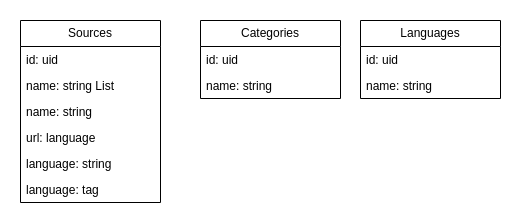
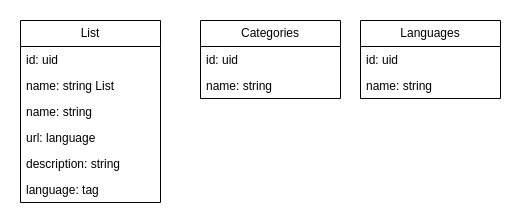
- <mxCell id="2" value="Sources" style="swimlane;fontStyle=0;childLayout=stackLayout;horizontal=1;startSize=26;fillColor=none;horizontalStack=0;resizeParent=1;resizeParentMax=0;resizeLast=0;collapsible=1;marginBottom=0;whiteSpace=wrap;html=1;" parent="1" vertex="1"><mxGeometry x="20" y="20" width="140" height="182" as="geometry" /></mxCell>
+ <mxCell id="2" value="List" style="swimlane;fontStyle=0;childLayout=stackLayout;horizontal=1;startSize=26;fillColor=none;horizontalStack=0;resizeParent=1;resizeParentMax=0;resizeLast=0;collapsible=1;marginBottom=0;whiteSpace=wrap;html=1;" parent="1" vertex="1"><mxGeometry x="20" y="20" width="140" height="182" as="geometry" /></mxCell>
- <mxCell id="7" value="language: string" style="text;strokeColor=none;fillColor=none;align=left;verticalAlign=top;spacingLeft=4;spacingRight=4;overflow=hidden;rotatable=0;points=[[0,0.5],[1,0.5]];portConstraint=eastwest;whiteSpace=wrap;html=1;" parent="2" vertex="1"><mxGeometry y="130" width="140" height="26" as="geometry" /></mxCell>
+ <mxCell id="7" value="description: string" style="text;strokeColor=none;fillColor=none;align=left;verticalAlign=top;spacingLeft=4;spacingRight=4;overflow=hidden;rotatable=0;points=[[0,0.5],[1,0.5]];portConstraint=eastwest;whiteSpace=wrap;html=1;" parent="2" vertex="1"><mxGeometry y="130" width="140" height="26" as="geometry" /></mxCell>
